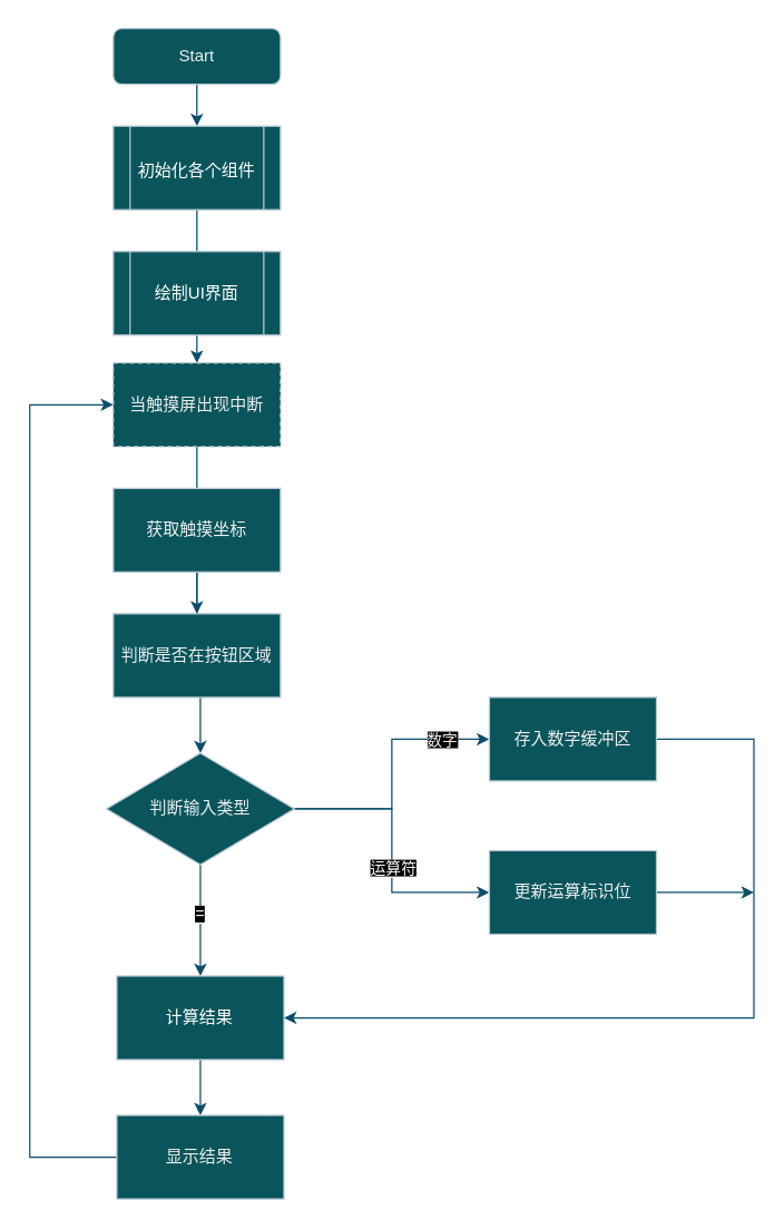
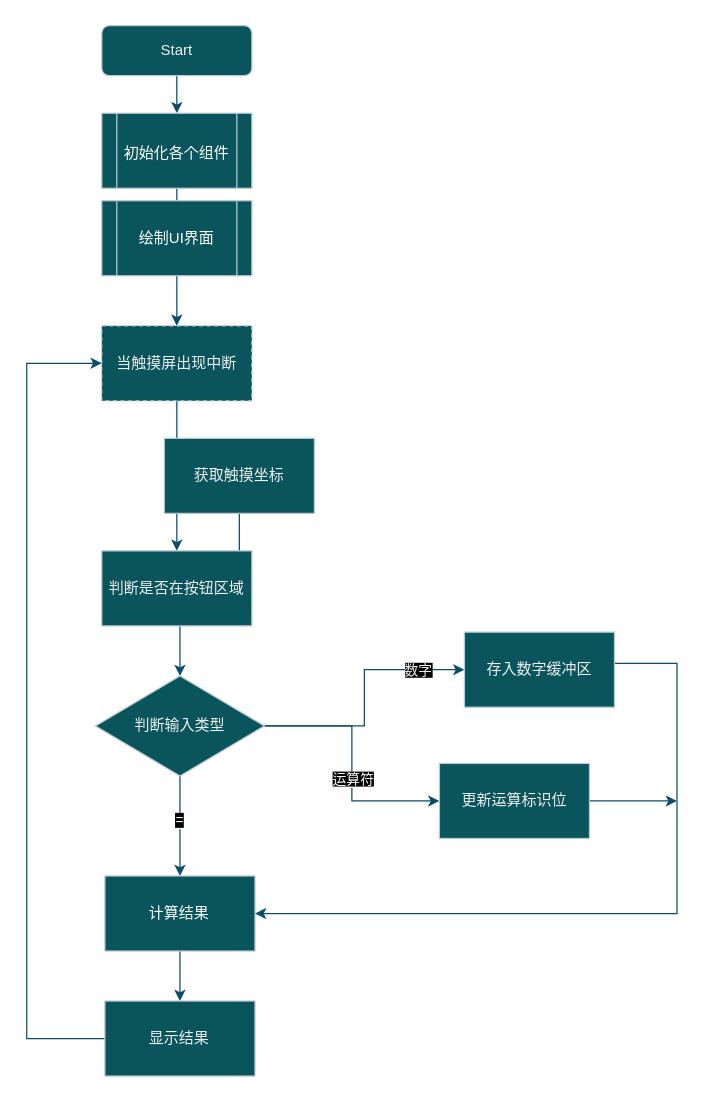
- <mxCell id="6" value="&lt;span style=&quot;caret-color: rgb(106, 153, 85);&quot;&gt;&lt;font color=&quot;#ffffff&quot;&gt;绘制UI界面&lt;/font&gt;&lt;/span&gt;" style="shape=process;whiteSpace=wrap;html=1;backgroundOutline=1;labelBackgroundColor=none;fillColor=#09555B;strokeColor=#BAC8D3;fontColor=#EEEEEE;" parent="1" vertex="1"><mxGeometry x="80.91" y="180" width="120" height="60" as="geometry" /></mxCell>
+ <mxCell id="6" value="&lt;span style=&quot;caret-color: rgb(106, 153, 85);&quot;&gt;&lt;font color=&quot;#ffffff&quot;&gt;绘制UI界面&lt;/font&gt;&lt;/span&gt;" style="shape=process;whiteSpace=wrap;html=1;backgroundOutline=1;labelBackgroundColor=none;fillColor=#09555B;strokeColor=#BAC8D3;fontColor=#EEEEEE;" parent="1" vertex="1"><mxGeometry x="80.91" y="160" width="120" height="60" as="geometry" /></mxCell>
- <mxCell id="10" value="获取触摸坐标" style="rounded=0;whiteSpace=wrap;html=1;labelBackgroundColor=none;fillColor=#09555B;strokeColor=#BAC8D3;fontColor=#EEEEEE;" vertex="1" parent="1"><mxGeometry x="80.91" y="350" width="120" height="60" as="geometry" /></mxCell>
+ <mxCell id="10" value="获取触摸坐标" style="rounded=0;whiteSpace=wrap;html=1;labelBackgroundColor=none;fillColor=#09555B;strokeColor=#BAC8D3;fontColor=#EEEEEE;" vertex="1" parent="1"><mxGeometry x="130.91" y="350" width="120" height="60" as="geometry" /></mxCell>
- <mxCell id="24" value="存入数字缓冲区" style="rounded=0;whiteSpace=wrap;html=1;strokeColor=#BAC8D3;fontColor=#EEEEEE;fillColor=#09555B;" vertex="1" parent="1"><mxGeometry x="350.91" y="500" width="120" height="60" as="geometry" /></mxCell>
+ <mxCell id="24" value="存入数字缓冲区" style="rounded=0;whiteSpace=wrap;html=1;strokeColor=#BAC8D3;fontColor=#EEEEEE;fillColor=#09555B;" vertex="1" parent="1"><mxGeometry x="370.91" y="505" width="120" height="60" as="geometry" /></mxCell>
